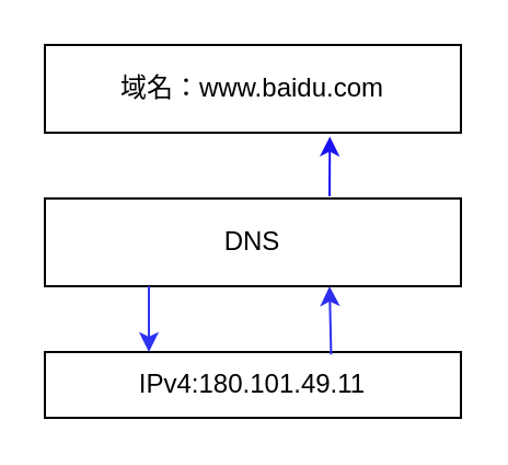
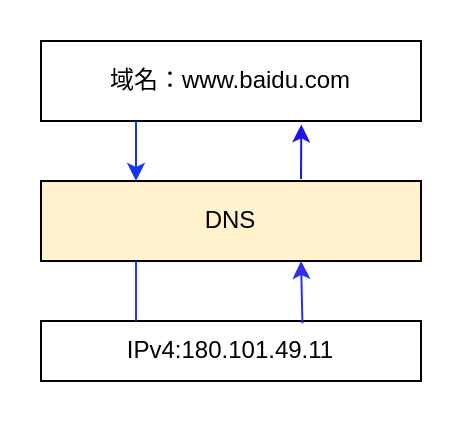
+ <mxCell id="5" value="" style="endArrow=classic;html=1;exitX=0.25;exitY=1;exitDx=0;exitDy=0;entryX=0.25;entryY=0;entryDx=0;entryDy=0;strokeColor=#1835F0;" edge="1" parent="1" source="2" target="3"><mxGeometry width="50" height="50" relative="1" as="geometry"><mxPoint x="-150" y="80" as="sourcePoint" /><mxPoint x="-150" y="140" as="targetPoint" /><Array as="points" /></mxGeometry></mxCell>
- <mxCell id="3" value="DNS" style="rounded=0;whiteSpace=wrap;html=1;" vertex="1" parent="1"><mxGeometry x="20" y="90" width="190" height="40" as="geometry" /></mxCell>
+ <mxCell id="3" value="DNS" style="rounded=0;whiteSpace=wrap;html=1;fillColor=#fff2cc;" vertex="1" parent="1"><mxGeometry x="20" y="90" width="190" height="40" as="geometry" /></mxCell>
- <mxCell id="6" value="" style="endArrow=classic;html=1;entryX=0.25;entryY=0;entryDx=0;entryDy=0;exitX=0.25;exitY=1;exitDx=0;exitDy=0;strokeColor=#2E34F0;" edge="1" parent="1" source="3" target="4"><mxGeometry width="50" height="50" relative="1" as="geometry"><mxPoint x="240" y="260" as="sourcePoint" /><mxPoint x="290" y="210" as="targetPoint" /></mxGeometry></mxCell>
+ <mxCell id="6" value="" style="endArrow=none;html=1;entryX=0.25;entryY=0;entryDx=0;entryDy=0;exitX=0.25;exitY=1;exitDx=0;exitDy=0;strokeColor=#2E34F0;" edge="1" parent="1" source="3" target="4"><mxGeometry width="50" height="50" relative="1" as="geometry"><mxPoint x="240" y="260" as="sourcePoint" /><mxPoint x="290" y="210" as="targetPoint" /></mxGeometry></mxCell>
